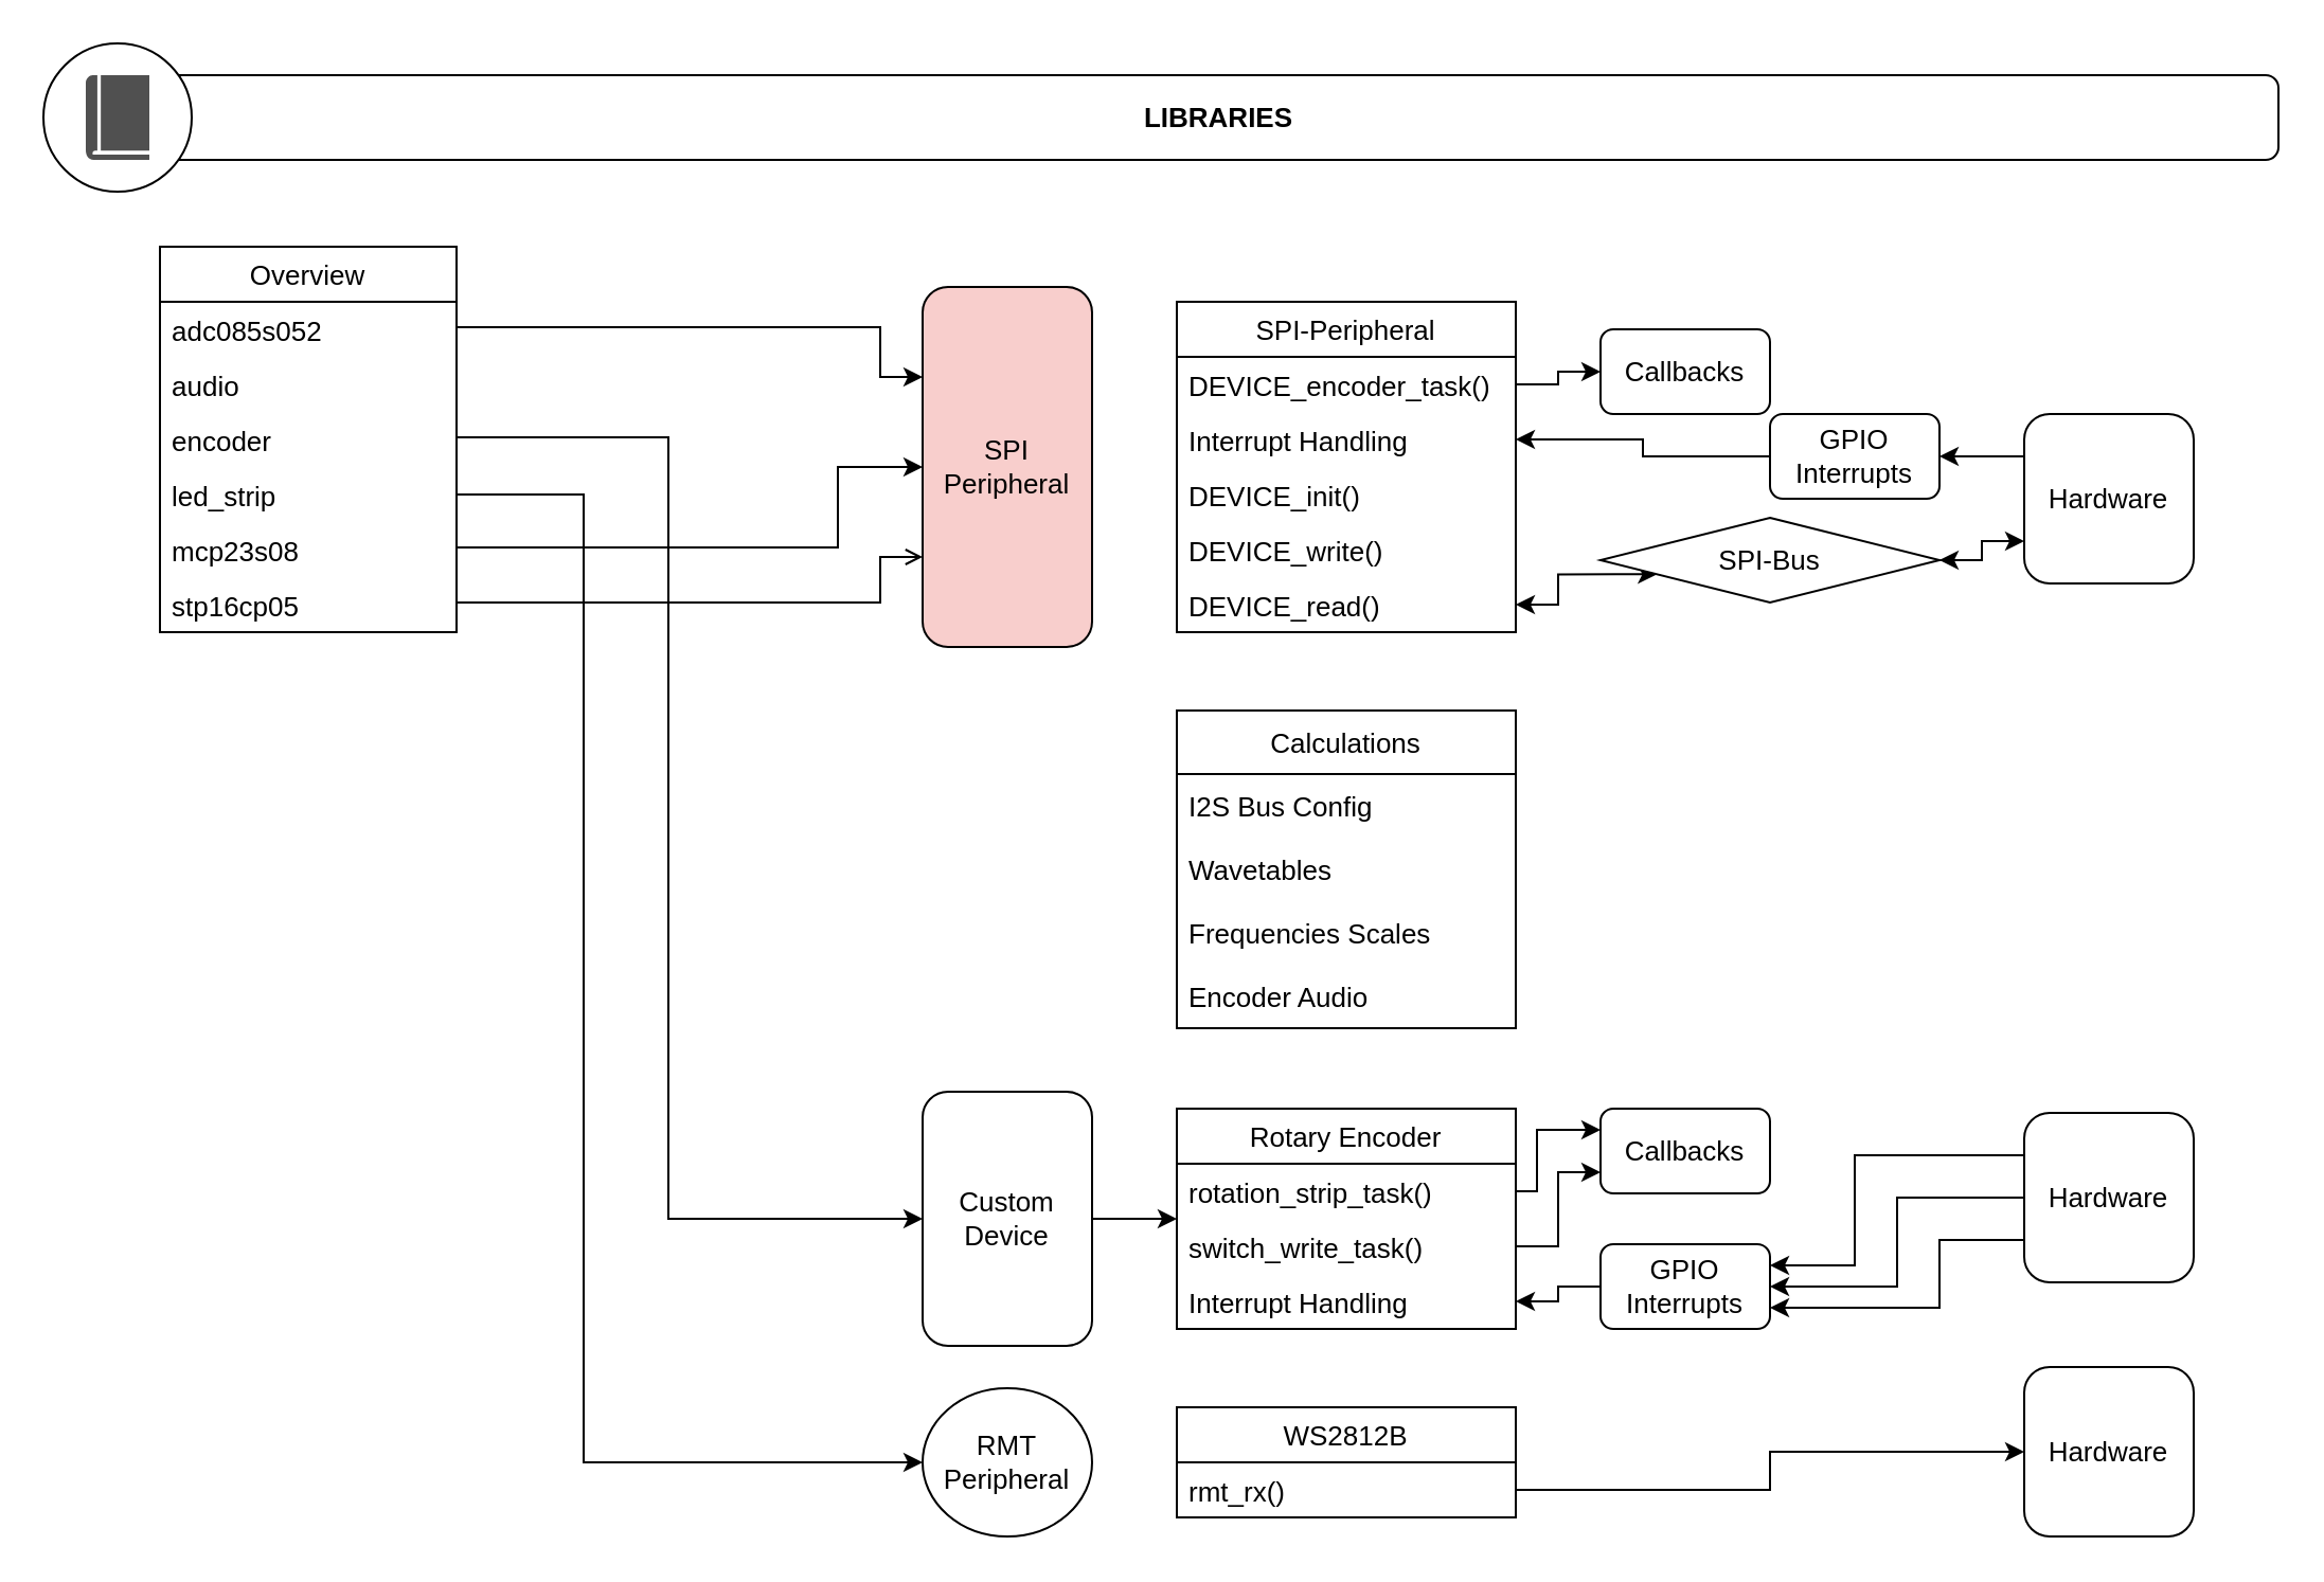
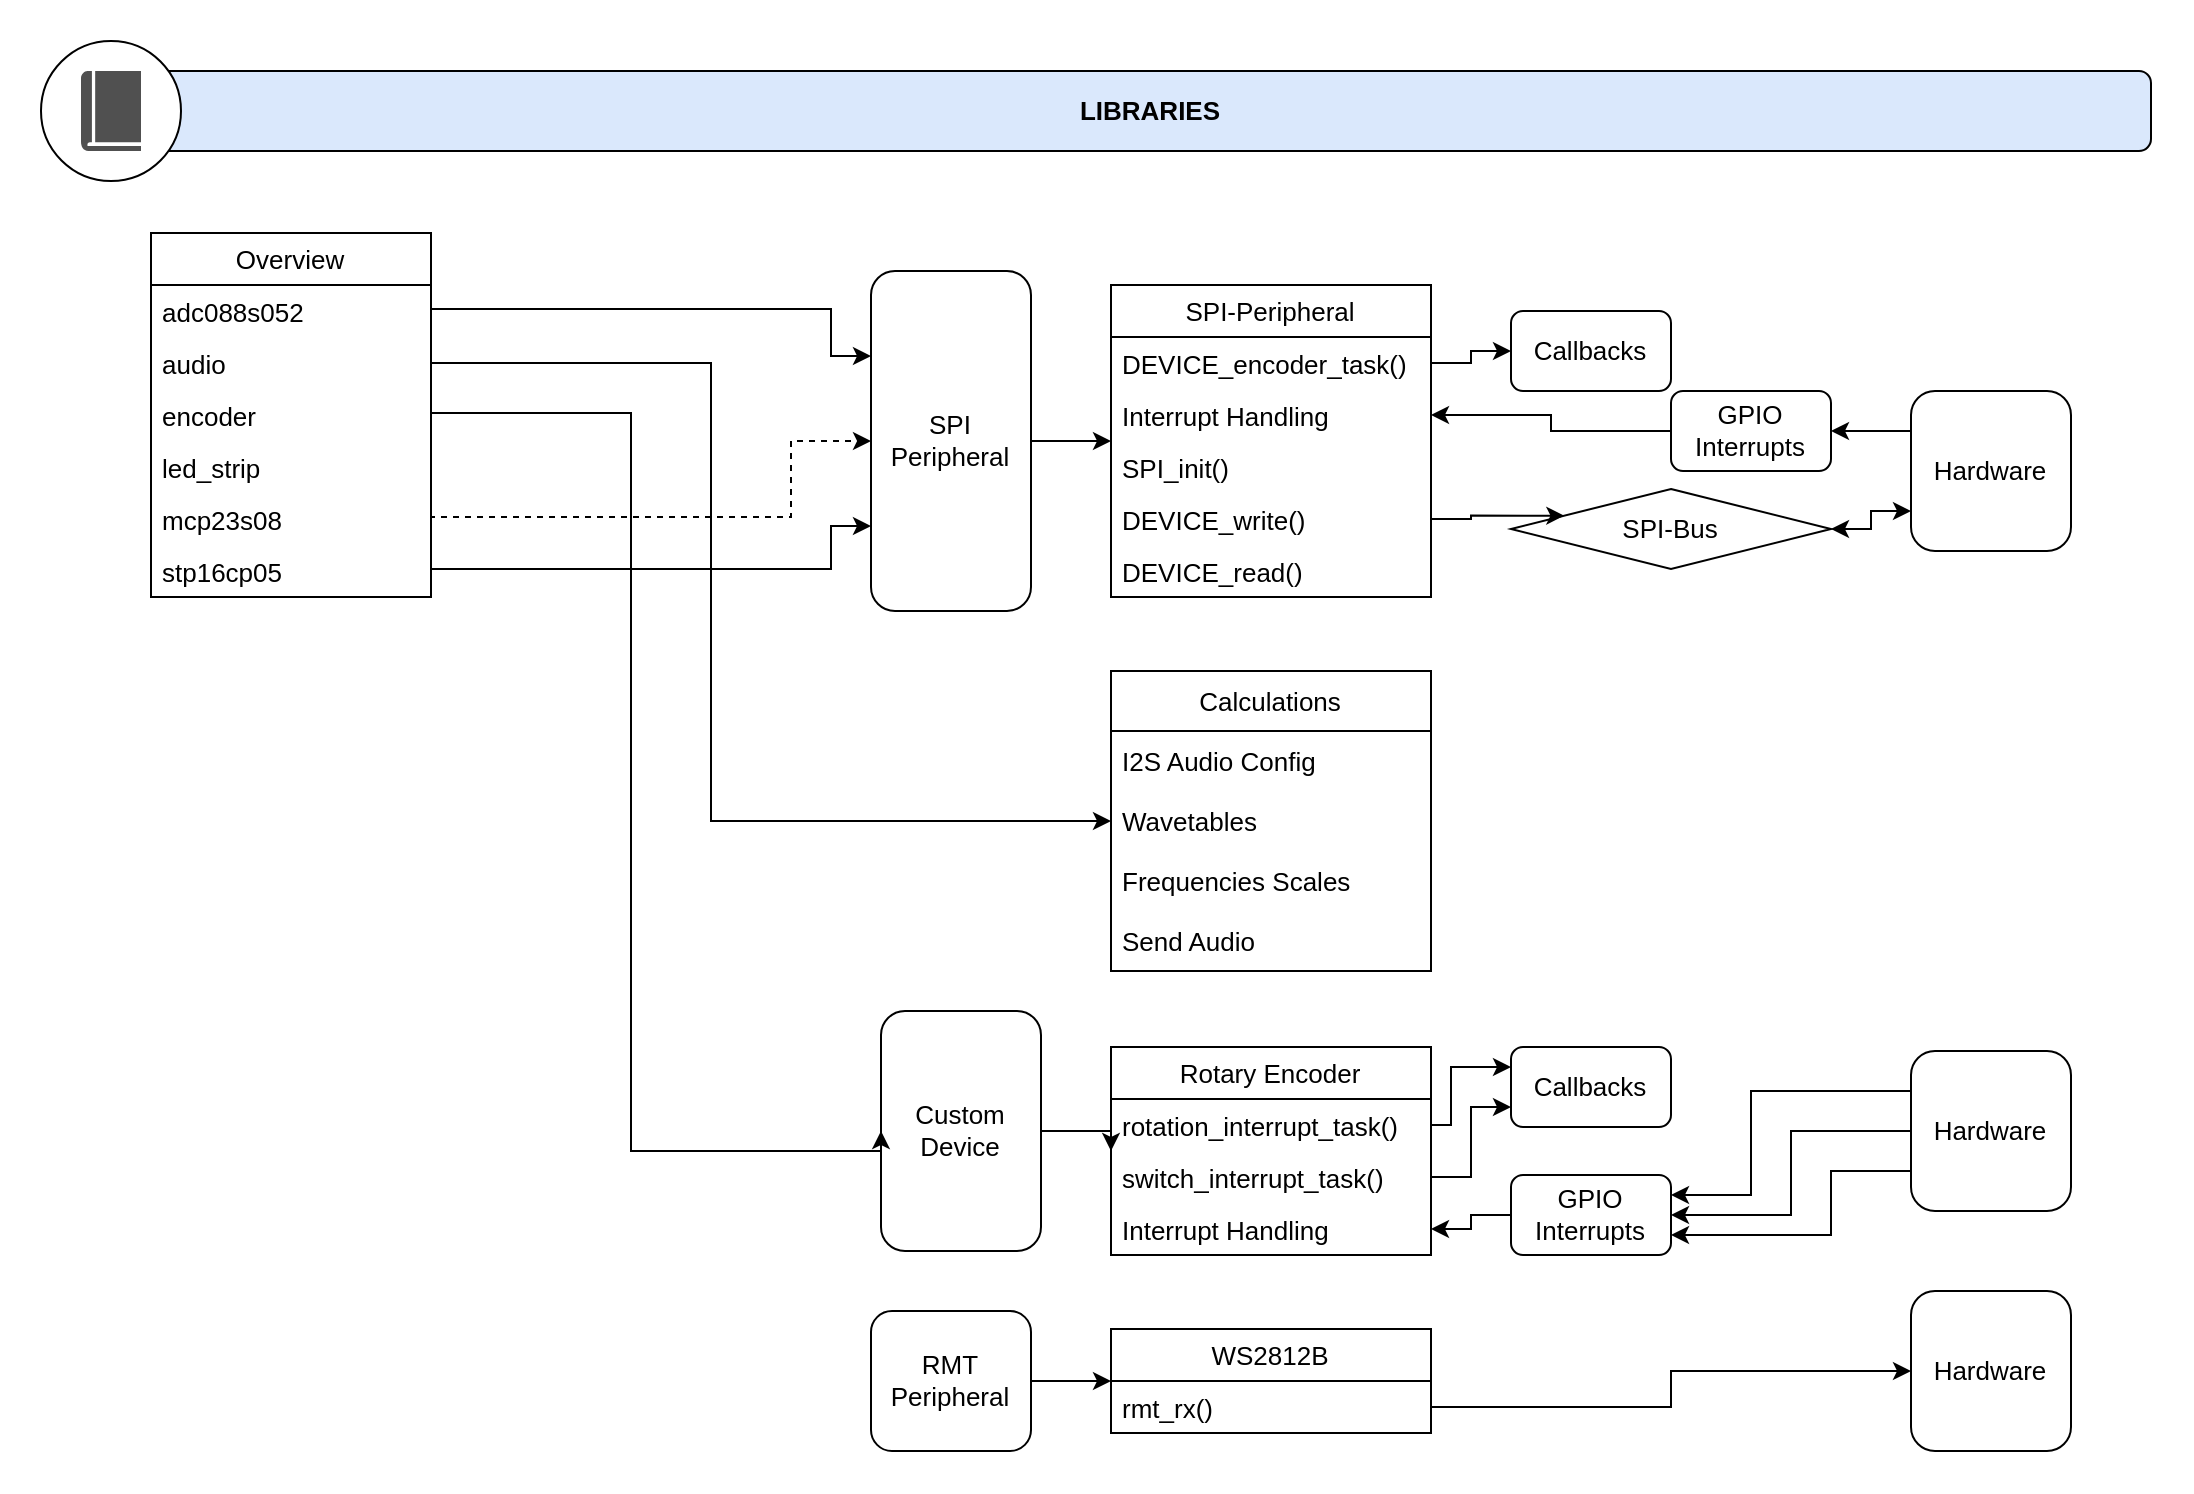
- <mxCell id="9" value="&lt;font style=&quot;font-size: 13px;&quot;&gt;&lt;b style=&quot;font-size: 13px;&quot;&gt;LIBRARIES&lt;/b&gt;&lt;/font&gt;" style="rounded=1;whiteSpace=wrap;html=1;fontSize=13;" parent="1" vertex="1"><mxGeometry x="75" y="35" width="1000" height="40" as="geometry" /></mxCell>
+ <mxCell id="9" value="&lt;font style=&quot;font-size: 13px;&quot;&gt;&lt;b style=&quot;font-size: 13px;&quot;&gt;LIBRARIES&lt;/b&gt;&lt;/font&gt;" style="rounded=1;whiteSpace=wrap;html=1;fontSize=13;fillColor=#dae8fc;" parent="1" vertex="1"><mxGeometry x="75" y="35" width="1000" height="40" as="geometry" /></mxCell>
- <mxCell id="13" value="adc085s052" style="text;strokeColor=none;fillColor=none;align=left;verticalAlign=top;spacingLeft=4;spacingRight=4;overflow=hidden;rotatable=0;points=[[0,0.5],[1,0.5]];portConstraint=eastwest;fontSize=13;" parent="12" vertex="1"><mxGeometry y="26" width="140" height="26" as="geometry" /></mxCell>
+ <mxCell id="13" value="adc088s052" style="text;strokeColor=none;fillColor=none;align=left;verticalAlign=top;spacingLeft=4;spacingRight=4;overflow=hidden;rotatable=0;points=[[0,0.5],[1,0.5]];portConstraint=eastwest;fontSize=13;" parent="12" vertex="1"><mxGeometry y="26" width="140" height="26" as="geometry" /></mxCell>
- <mxCell id="20" value="&lt;font style=&quot;font-size: 13px;&quot;&gt;SPI&lt;br style=&quot;font-size: 13px;&quot;&gt;Peripheral&lt;/font&gt;" style="rounded=1;whiteSpace=wrap;html=1;fontSize=13;fillColor=#f8cecc;" parent="1" vertex="1"><mxGeometry x="435" y="135" width="80" height="170" as="geometry" /></mxCell>
+ <mxCell id="20" value="&lt;font style=&quot;font-size: 13px;&quot;&gt;SPI&lt;br style=&quot;font-size: 13px;&quot;&gt;Peripheral&lt;/font&gt;" style="rounded=1;whiteSpace=wrap;html=1;fontSize=13;" parent="1" vertex="1"><mxGeometry x="435" y="135" width="80" height="170" as="geometry" /></mxCell>
+ <mxCell id="19" style="edgeStyle=orthogonalEdgeStyle;rounded=0;orthogonalLoop=1;jettySize=auto;html=1;exitX=1;exitY=0.5;exitDx=0;exitDy=0;fontSize=13;" parent="1" source="20" target="3" edge="1"><mxGeometry relative="1" as="geometry" /></mxCell>
- <mxCell id="6" value="DEVICE_init()" style="text;strokeColor=none;fillColor=none;align=left;verticalAlign=top;spacingLeft=4;spacingRight=4;overflow=hidden;rotatable=0;points=[[0,0.5],[1,0.5]];portConstraint=eastwest;fontSize=13;" parent="3" vertex="1"><mxGeometry y="78" width="160" height="26" as="geometry" /></mxCell>
+ <mxCell id="6" value="SPI_init()" style="text;strokeColor=none;fillColor=none;align=left;verticalAlign=top;spacingLeft=4;spacingRight=4;overflow=hidden;rotatable=0;points=[[0,0.5],[1,0.5]];portConstraint=eastwest;fontSize=13;" parent="3" vertex="1"><mxGeometry y="78" width="160" height="26" as="geometry" /></mxCell>
+ <mxCell id="37" style="edgeStyle=orthogonalEdgeStyle;rounded=0;orthogonalLoop=1;jettySize=auto;html=1;exitX=1;exitY=0.5;exitDx=0;exitDy=0;entryX=0;entryY=0.25;entryDx=0;entryDy=0;fontSize=13;" parent="1" source="7" target="36" edge="1"><mxGeometry relative="1" as="geometry" /></mxCell>
- <mxCell id="58" style="edgeStyle=orthogonalEdgeStyle;rounded=0;orthogonalLoop=1;jettySize=auto;html=1;exitX=1;exitY=0.5;exitDx=0;exitDy=0;fontSize=13;startArrow=none;startFill=0;" parent="1" source="17" target="20" edge="1"><mxGeometry relative="1" as="geometry"><Array as="points"><mxPoint x="395" y="258" /><mxPoint x="395" y="220" /></Array></mxGeometry></mxCell>
+ <mxCell id="58" style="edgeStyle=orthogonalEdgeStyle;rounded=0;orthogonalLoop=1;jettySize=auto;html=1;exitX=1;exitY=0.5;exitDx=0;exitDy=0;fontSize=13;startArrow=none;startFill=0;dashed=1;" parent="1" source="17" target="20" edge="1"><mxGeometry relative="1" as="geometry"><Array as="points"><mxPoint x="395" y="258" /><mxPoint x="395" y="220" /></Array></mxGeometry></mxCell>
- <mxCell id="57" style="edgeStyle=orthogonalEdgeStyle;rounded=0;orthogonalLoop=1;jettySize=auto;html=1;exitX=1;exitY=0.5;exitDx=0;exitDy=0;entryX=0;entryY=0.75;entryDx=0;entryDy=0;fontSize=13;startArrow=none;startFill=0;endArrow=open;" parent="1" source="18" target="20" edge="1"><mxGeometry relative="1" as="geometry"><Array as="points"><mxPoint x="415" y="284" /><mxPoint x="415" y="263" /></Array></mxGeometry></mxCell>
+ <mxCell id="57" style="edgeStyle=orthogonalEdgeStyle;rounded=0;orthogonalLoop=1;jettySize=auto;html=1;exitX=1;exitY=0.5;exitDx=0;exitDy=0;entryX=0;entryY=0.75;entryDx=0;entryDy=0;fontSize=13;startArrow=none;startFill=0;" parent="1" source="18" target="20" edge="1"><mxGeometry relative="1" as="geometry"><Array as="points"><mxPoint x="415" y="284" /><mxPoint x="415" y="263" /></Array></mxGeometry></mxCell>
- <mxCell id="35" style="edgeStyle=orthogonalEdgeStyle;rounded=0;orthogonalLoop=1;jettySize=auto;html=1;exitX=0;exitY=0.75;exitDx=0;exitDy=0;entryX=1;entryY=0.5;entryDx=0;entryDy=0;fontSize=13;startArrow=classic;startFill=1;" parent="1" source="36" target="8" edge="1"><mxGeometry relative="1" as="geometry" /></mxCell>
+ <mxCell id="60" style="edgeStyle=orthogonalEdgeStyle;rounded=0;orthogonalLoop=1;jettySize=auto;html=1;exitX=1;exitY=0.5;exitDx=0;exitDy=0;entryX=0;entryY=0.5;entryDx=0;entryDy=0;fontSize=13;startArrow=none;startFill=0;" parent="1" source="14" target="54" edge="1"><mxGeometry relative="1" as="geometry"><Array as="points"><mxPoint x="355" y="181" /><mxPoint x="355" y="410" /></Array></mxGeometry></mxCell>
- <mxCell id="53" value="I2S Bus Config" style="text;strokeColor=none;fillColor=none;align=left;verticalAlign=middle;spacingLeft=4;spacingRight=4;overflow=hidden;points=[[0,0.5],[1,0.5]];portConstraint=eastwest;rotatable=0;fontSize=13;" parent="52" vertex="1"><mxGeometry y="30" width="160" height="30" as="geometry" /></mxCell>
+ <mxCell id="53" value="I2S Audio Config" style="text;strokeColor=none;fillColor=none;align=left;verticalAlign=middle;spacingLeft=4;spacingRight=4;overflow=hidden;points=[[0,0.5],[1,0.5]];portConstraint=eastwest;rotatable=0;fontSize=13;" parent="52" vertex="1"><mxGeometry y="30" width="160" height="30" as="geometry" /></mxCell>
- <mxCell id="56" value="Encoder Audio" style="text;strokeColor=none;fillColor=none;align=left;verticalAlign=middle;spacingLeft=4;spacingRight=4;overflow=hidden;points=[[0,0.5],[1,0.5]];portConstraint=eastwest;rotatable=0;fontSize=13;" parent="52" vertex="1"><mxGeometry y="120" width="160" height="30" as="geometry" /></mxCell>
+ <mxCell id="56" value="Send Audio" style="text;strokeColor=none;fillColor=none;align=left;verticalAlign=middle;spacingLeft=4;spacingRight=4;overflow=hidden;points=[[0,0.5],[1,0.5]];portConstraint=eastwest;rotatable=0;fontSize=13;" parent="52" vertex="1"><mxGeometry y="120" width="160" height="30" as="geometry" /></mxCell>
- <mxCell id="61" style="edgeStyle=orthogonalEdgeStyle;rounded=0;orthogonalLoop=1;jettySize=auto;html=1;exitX=1;exitY=0.5;exitDx=0;exitDy=0;entryX=0;entryY=0.5;entryDx=0;entryDy=0;fontSize=13;startArrow=none;startFill=0;" parent="1" source="16" target="29" edge="1"><mxGeometry relative="1" as="geometry"><Array as="points"><mxPoint x="275" y="233" /><mxPoint x="275" y="690" /></Array></mxGeometry></mxCell>
- <mxCell id="25" value="rotation_strip_task()" style="text;strokeColor=none;fillColor=none;align=left;verticalAlign=top;spacingLeft=4;spacingRight=4;overflow=hidden;rotatable=0;points=[[0,0.5],[1,0.5]];portConstraint=eastwest;fontSize=13;" parent="24" vertex="1"><mxGeometry y="26" width="160" height="26" as="geometry" /></mxCell>
+ <mxCell id="25" value="rotation_interrupt_task()" style="text;strokeColor=none;fillColor=none;align=left;verticalAlign=top;spacingLeft=4;spacingRight=4;overflow=hidden;rotatable=0;points=[[0,0.5],[1,0.5]];portConstraint=eastwest;fontSize=13;" parent="24" vertex="1"><mxGeometry y="26" width="160" height="26" as="geometry" /></mxCell>
- <mxCell id="22" value="&lt;font style=&quot;font-size: 13px;&quot;&gt;Custom Device&lt;/font&gt;" style="rounded=1;whiteSpace=wrap;html=1;fontSize=13;" parent="1" vertex="1"><mxGeometry x="435" y="515" width="80" height="120" as="geometry" /></mxCell>
+ <mxCell id="22" value="&lt;font style=&quot;font-size: 13px;&quot;&gt;Custom Device&lt;/font&gt;" style="rounded=1;whiteSpace=wrap;html=1;fontSize=13;" parent="1" vertex="1"><mxGeometry x="440" y="505" width="80" height="120" as="geometry" /></mxCell>
- <mxCell id="26" value="switch_write_task()" style="text;strokeColor=none;fillColor=none;align=left;verticalAlign=top;spacingLeft=4;spacingRight=4;overflow=hidden;rotatable=0;points=[[0,0.5],[1,0.5]];portConstraint=eastwest;fontSize=13;" parent="24" vertex="1"><mxGeometry y="52" width="160" height="26" as="geometry" /></mxCell>
+ <mxCell id="26" value="switch_interrupt_task()" style="text;strokeColor=none;fillColor=none;align=left;verticalAlign=top;spacingLeft=4;spacingRight=4;overflow=hidden;rotatable=0;points=[[0,0.5],[1,0.5]];portConstraint=eastwest;fontSize=13;" parent="24" vertex="1"><mxGeometry y="52" width="160" height="26" as="geometry" /></mxCell>
- <mxCell id="29" value="&lt;font style=&quot;font-size: 13px;&quot;&gt;RMT&lt;br style=&quot;font-size: 13px;&quot;&gt;Peripheral&lt;br style=&quot;font-size: 13px;&quot;&gt;&lt;/font&gt;" style="ellipse;whiteSpace=wrap;html=1;fontSize=13;" parent="1" vertex="1"><mxGeometry x="435" y="655" width="80" height="70" as="geometry" /></mxCell>
+ <mxCell id="29" value="&lt;font style=&quot;font-size: 13px;&quot;&gt;RMT&lt;br style=&quot;font-size: 13px;&quot;&gt;Peripheral&lt;br style=&quot;font-size: 13px;&quot;&gt;&lt;/font&gt;" style="rounded=1;whiteSpace=wrap;html=1;fontSize=13;" parent="1" vertex="1"><mxGeometry x="435" y="655" width="80" height="70" as="geometry" /></mxCell>
+ <mxCell id="28" style="edgeStyle=orthogonalEdgeStyle;rounded=0;orthogonalLoop=1;jettySize=auto;html=1;exitX=1;exitY=0.5;exitDx=0;exitDy=0;fontSize=13;startArrow=none;startFill=0;" parent="1" source="29" target="49" edge="1"><mxGeometry relative="1" as="geometry" /></mxCell>
